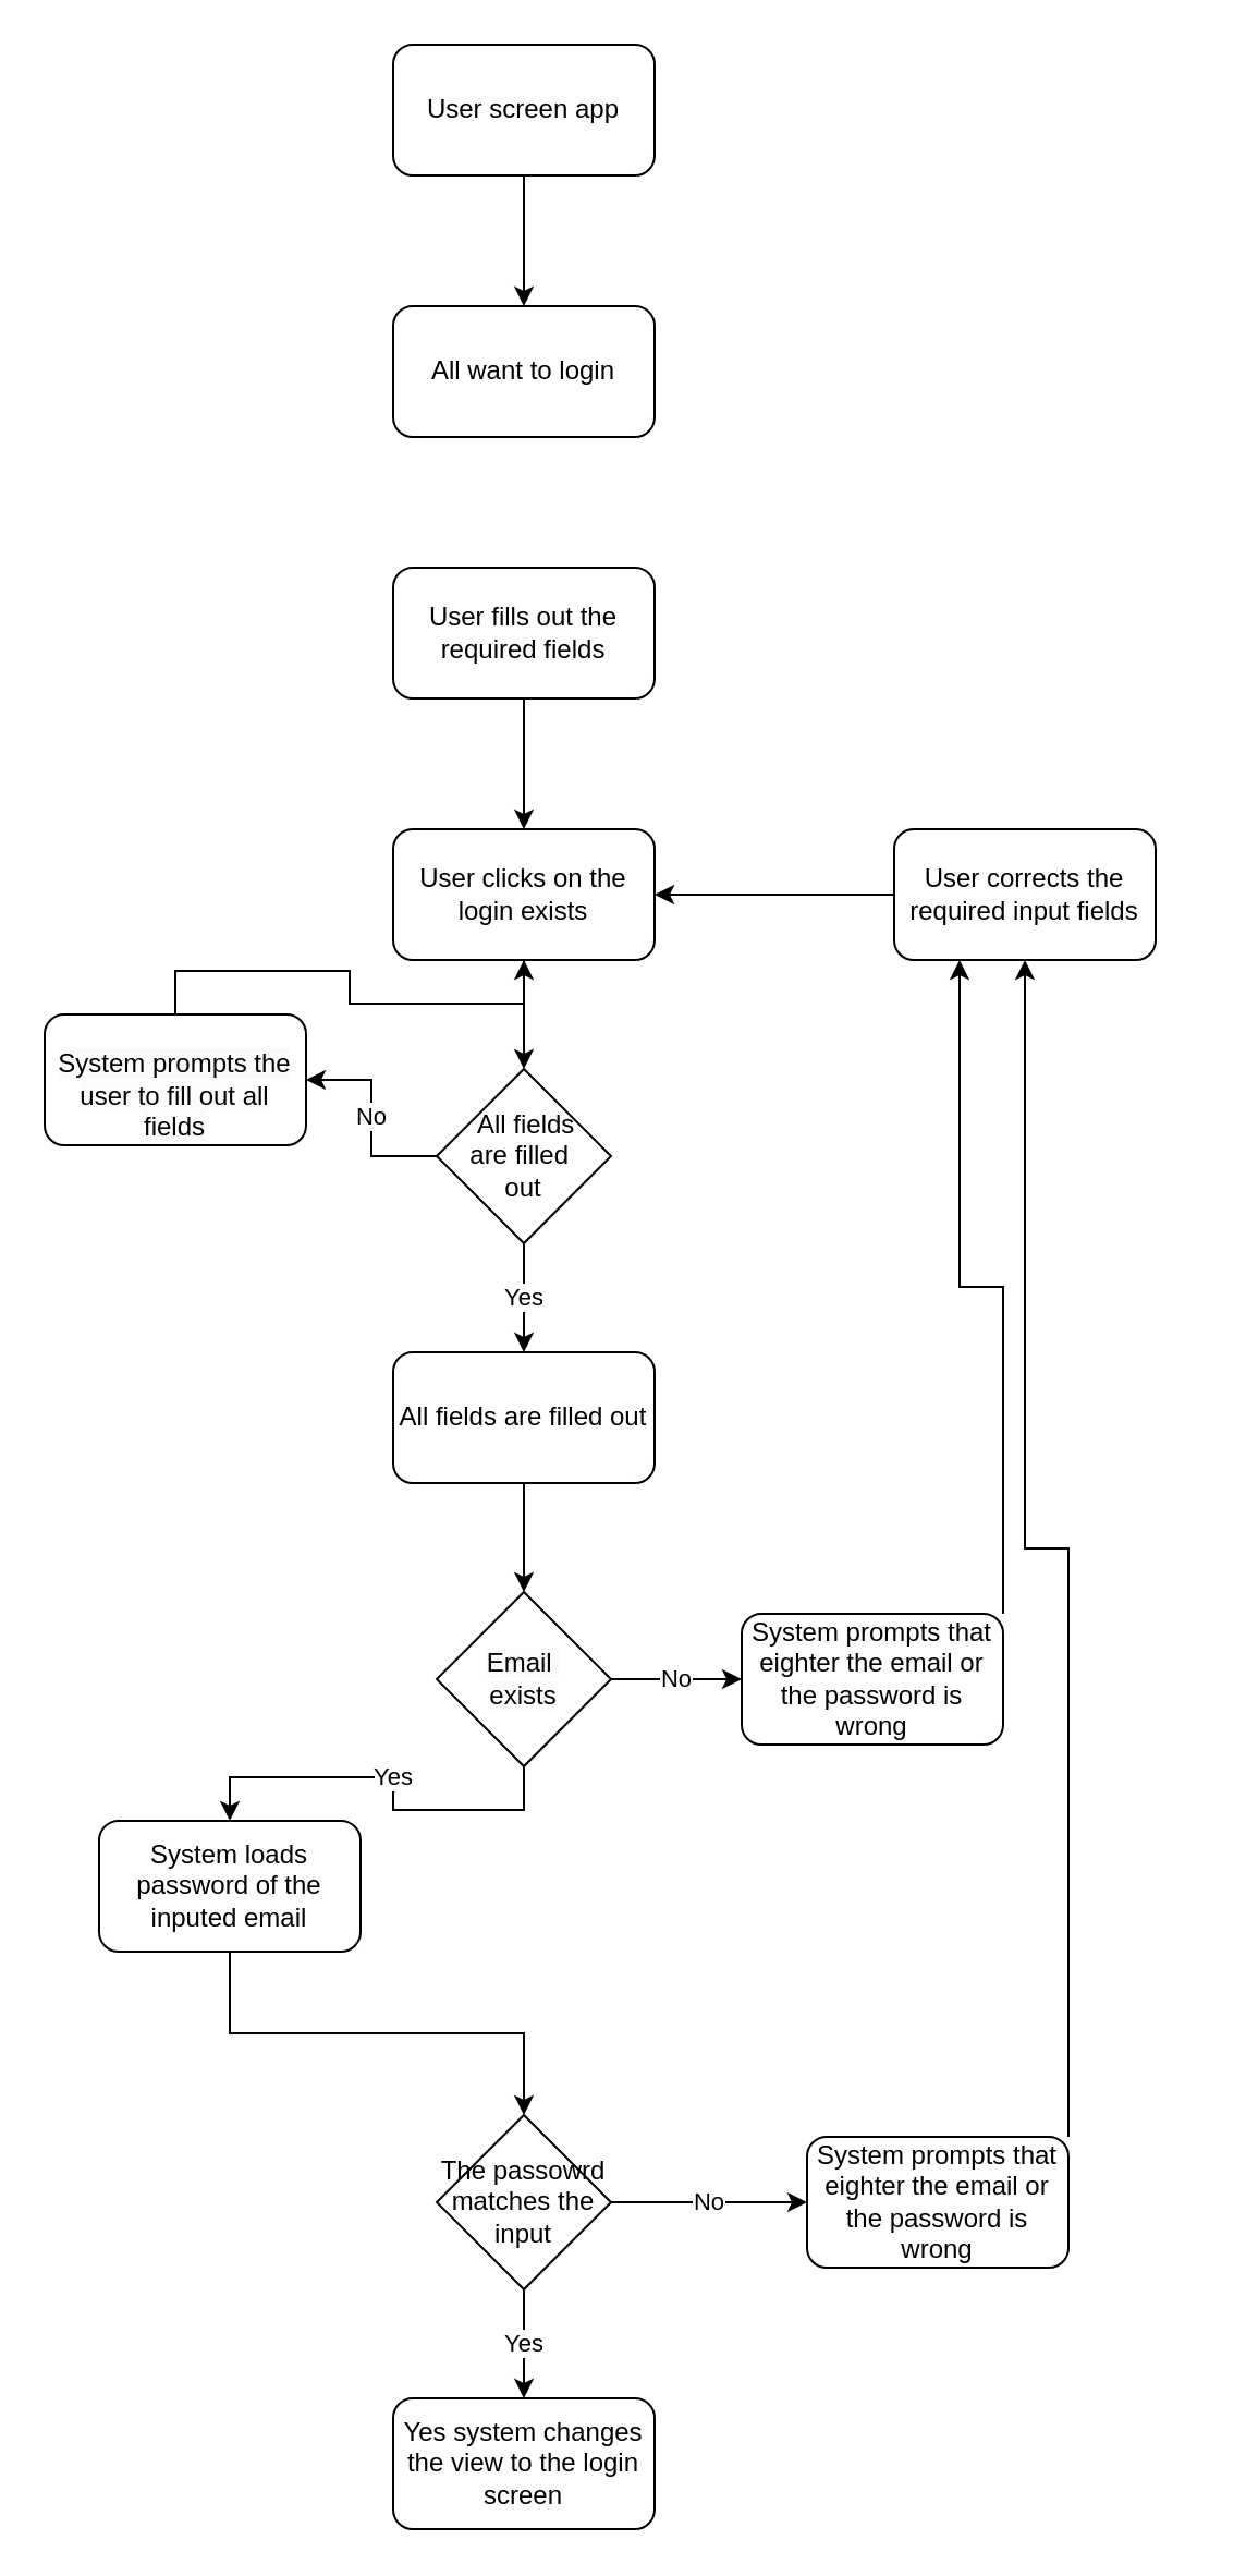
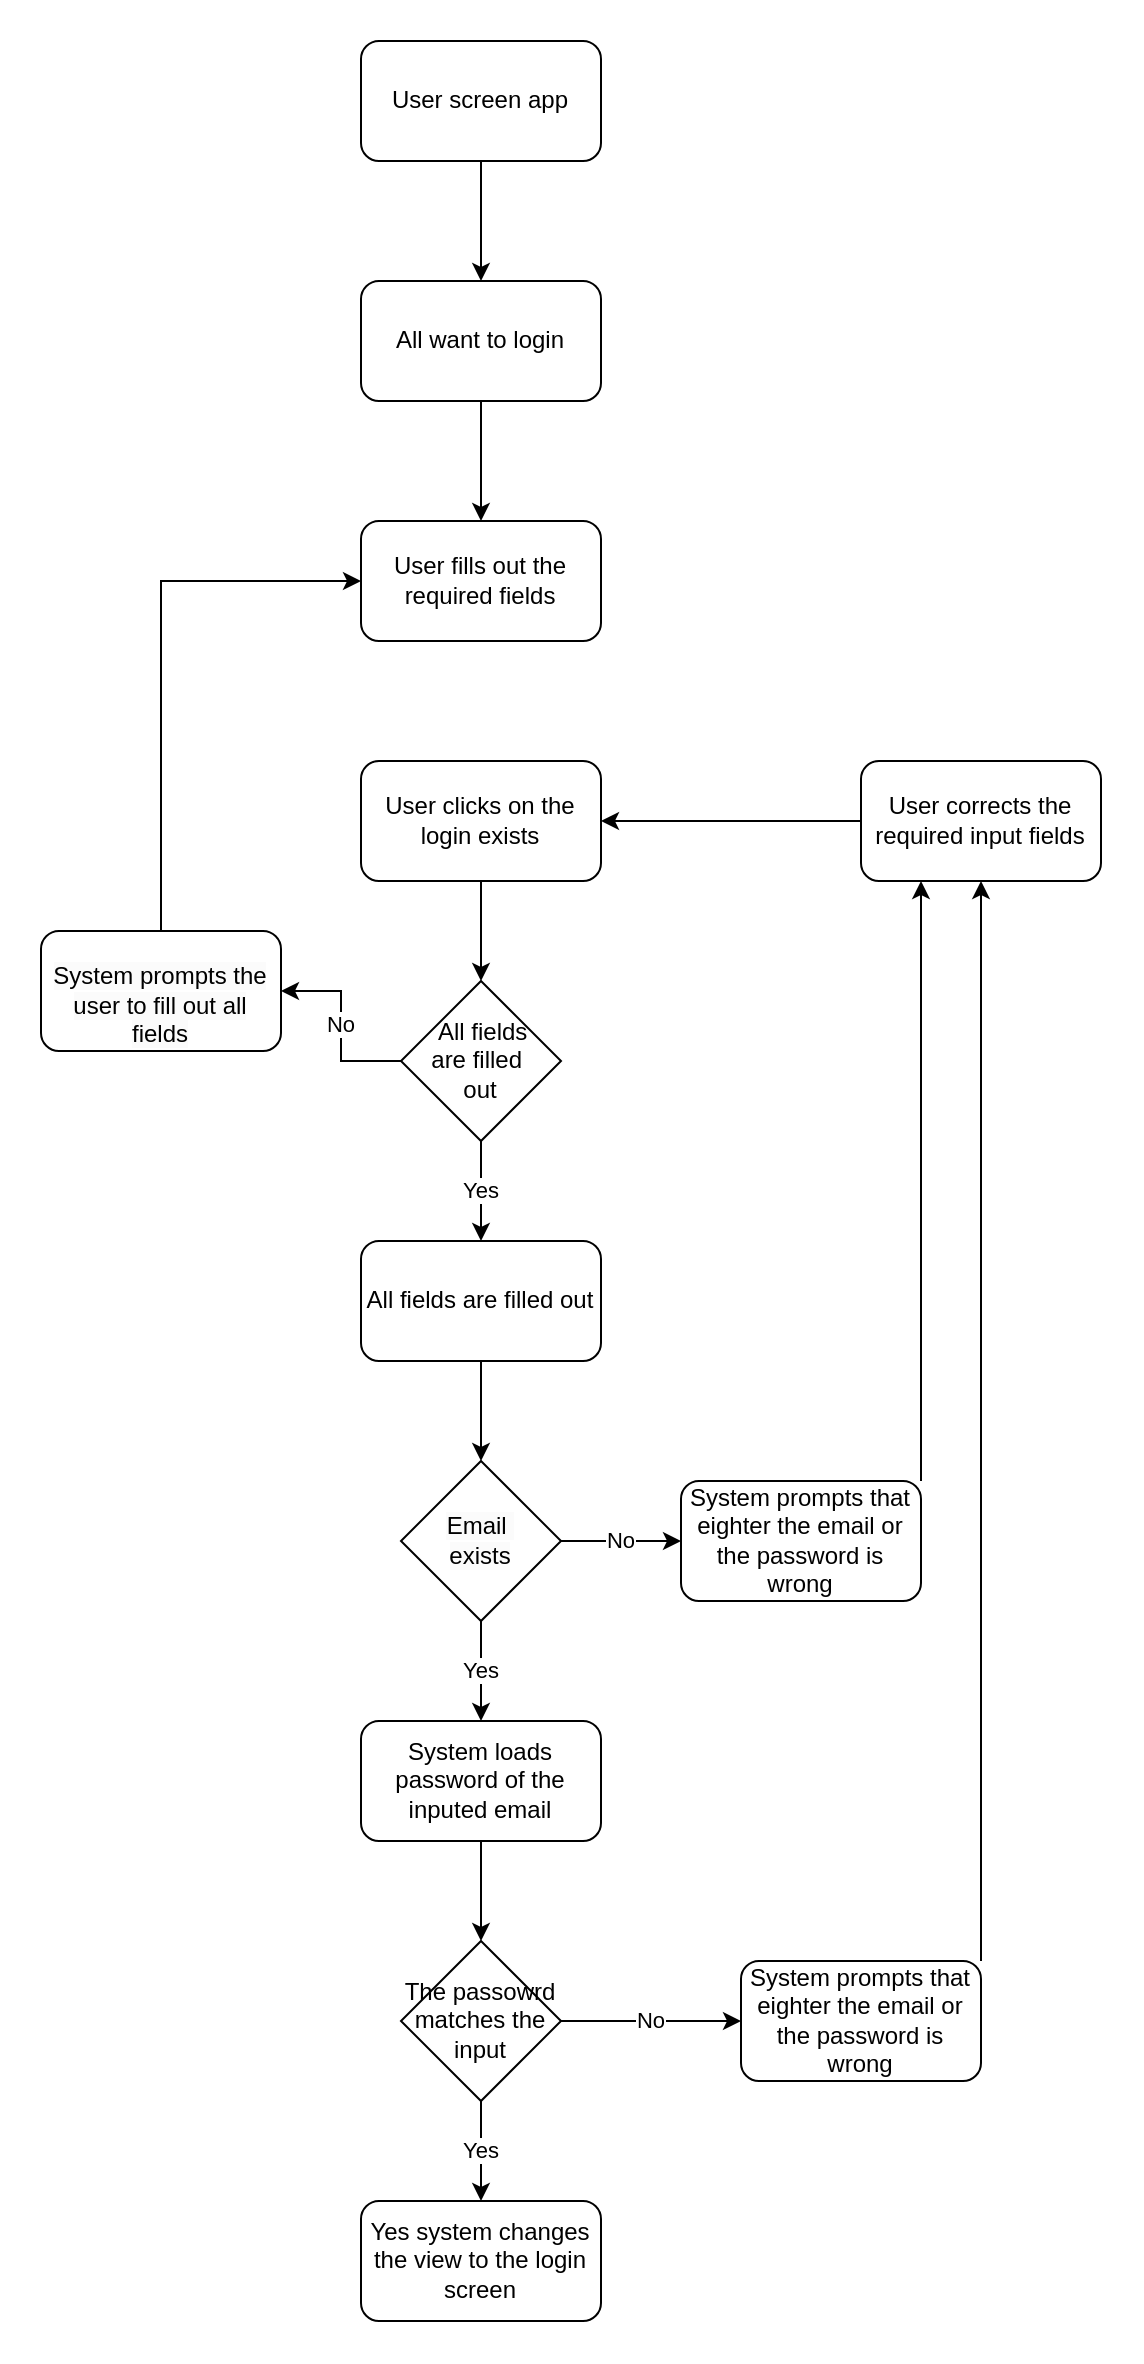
+ <mxCell id="4" style="edgeStyle=orthogonalEdgeStyle;rounded=0;orthogonalLoop=1;jettySize=auto;html=1;exitX=0.5;exitY=1;exitDx=0;exitDy=0;entryX=0.5;entryY=0;entryDx=0;entryDy=0;" edge="1" parent="1" source="5" target="7"><mxGeometry relative="1" as="geometry" /></mxCell>
- <mxCell id="6" style="edgeStyle=orthogonalEdgeStyle;rounded=0;orthogonalLoop=1;jettySize=auto;html=1;exitX=0.5;exitY=1;exitDx=0;exitDy=0;entryX=0.5;entryY=0;entryDx=0;entryDy=0;" edge="1" parent="1" source="7" target="9"><mxGeometry relative="1" as="geometry" /></mxCell>
- <mxCell id="23" value="User corrects the required input fields" style="rounded=1;whiteSpace=wrap;html=1;" vertex="1" parent="1"><mxGeometry x="410" y="380" width="120" height="60" as="geometry" /></mxCell>
+ <mxCell id="23" value="User corrects the required input fields" style="rounded=1;whiteSpace=wrap;html=1;" vertex="1" parent="1"><mxGeometry x="430" y="380" width="120" height="60" as="geometry" /></mxCell>
- <mxCell id="13" style="edgeStyle=orthogonalEdgeStyle;rounded=0;orthogonalLoop=1;jettySize=auto;html=1;exitX=0.5;exitY=0;exitDx=0;exitDy=0;" edge="1" parent="1" source="14" target="9"><mxGeometry relative="1" as="geometry" /></mxCell>
+ <mxCell id="13" style="edgeStyle=orthogonalEdgeStyle;rounded=0;orthogonalLoop=1;jettySize=auto;html=1;exitX=0.5;exitY=0;exitDx=0;exitDy=0;entryX=0;entryY=0.5;entryDx=0;entryDy=0;" edge="1" parent="1" source="14" target="7"><mxGeometry relative="1" as="geometry" /></mxCell>
- <mxCell id="25" value="System loads password of the inputed email" style="rounded=1;whiteSpace=wrap;html=1;" vertex="1" parent="1"><mxGeometry x="45" y="835" width="120" height="60" as="geometry" /></mxCell>
+ <mxCell id="25" value="System loads password of the inputed email" style="rounded=1;whiteSpace=wrap;html=1;" vertex="1" parent="1"><mxGeometry x="180" y="860" width="120" height="60" as="geometry" /></mxCell>
